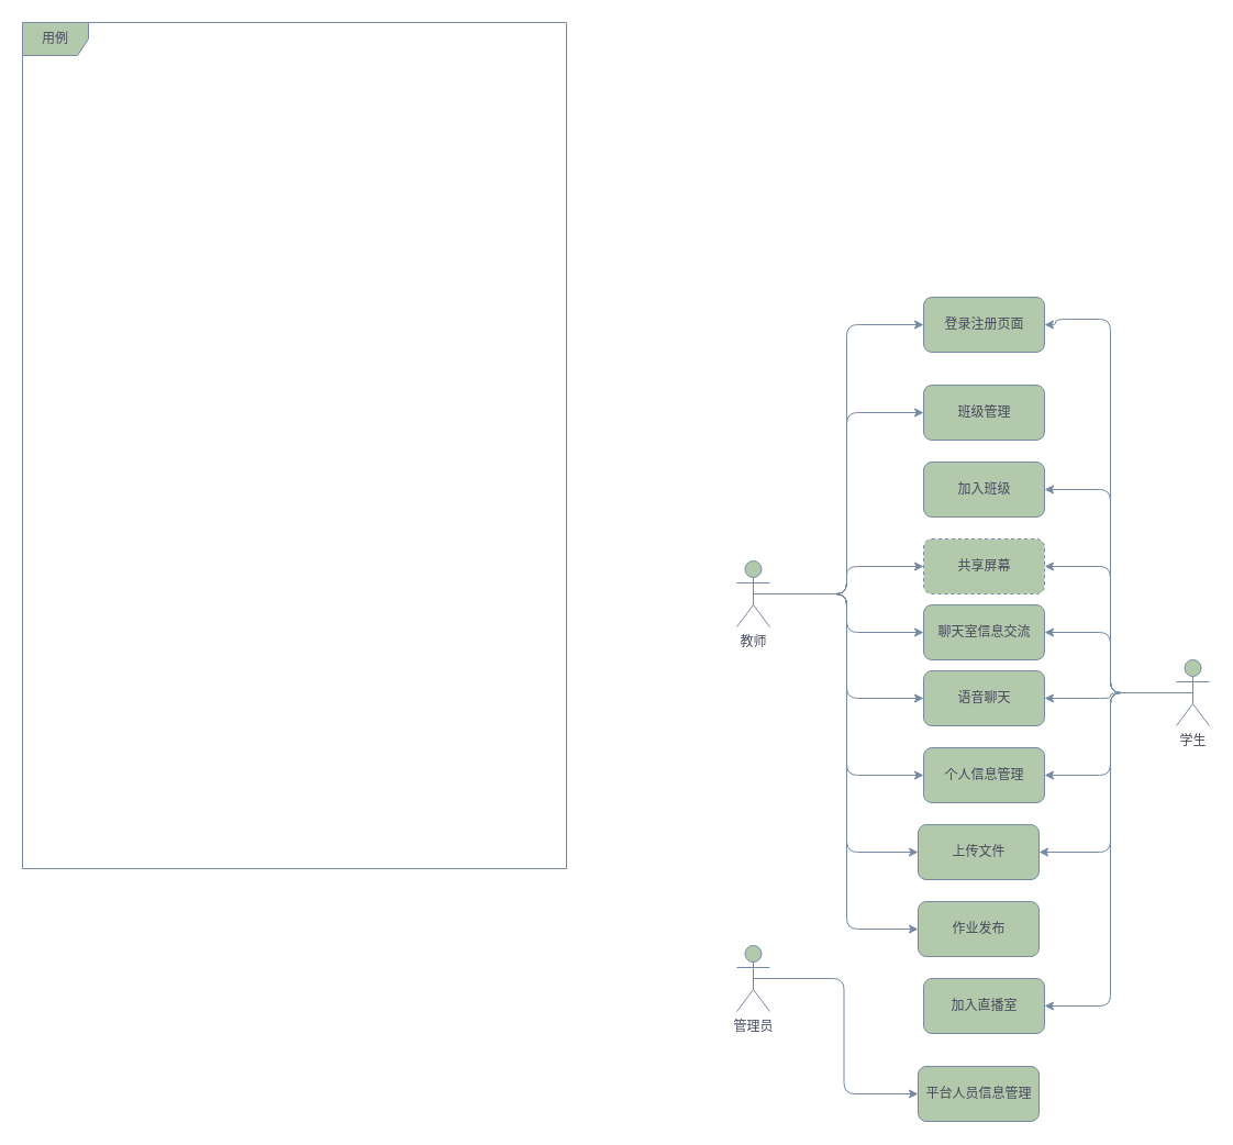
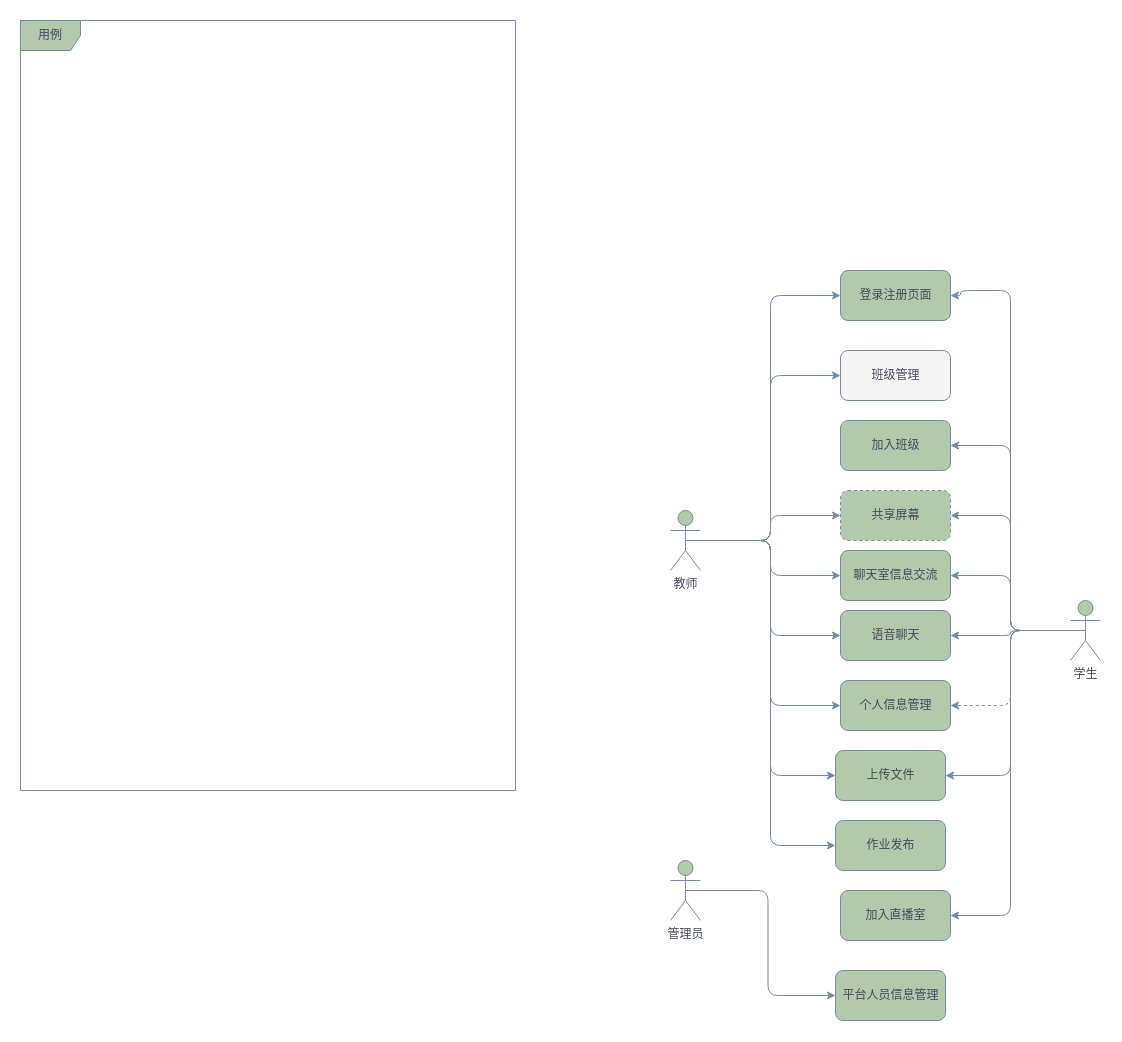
- <mxCell id="27" value="班级管理" style="html=1;fillColor=#B2C9AB;strokeColor=#788AA3;fontColor=#46495D;rounded=1;" parent="1" vertex="1"><mxGeometry x="840" y="350" width="110" height="50" as="geometry" /></mxCell>
+ <mxCell id="27" value="班级管理" style="html=1;fillColor=#f5f5f5;strokeColor=#788AA3;fontColor=#46495D;rounded=1;" parent="1" vertex="1"><mxGeometry x="840" y="350" width="110" height="50" as="geometry" /></mxCell>
- <mxCell id="5" style="edgeStyle=orthogonalEdgeStyle;orthogonalLoop=1;jettySize=auto;html=1;exitX=0.5;exitY=0.5;exitDx=0;exitDy=0;exitPerimeter=0;entryX=1;entryY=0.5;entryDx=0;entryDy=0;strokeColor=#788AA3;fontColor=#46495D;" parent="1" source="10" target="23" edge="1"><mxGeometry relative="1" as="geometry" /></mxCell>
+ <mxCell id="5" style="edgeStyle=orthogonalEdgeStyle;orthogonalLoop=1;jettySize=auto;html=1;exitX=0.5;exitY=0.5;exitDx=0;exitDy=0;exitPerimeter=0;entryX=1;entryY=0.5;entryDx=0;entryDy=0;strokeColor=#788AA3;fontColor=#46495D;dashed=1;" parent="1" source="10" target="23" edge="1"><mxGeometry relative="1" as="geometry" /></mxCell>
